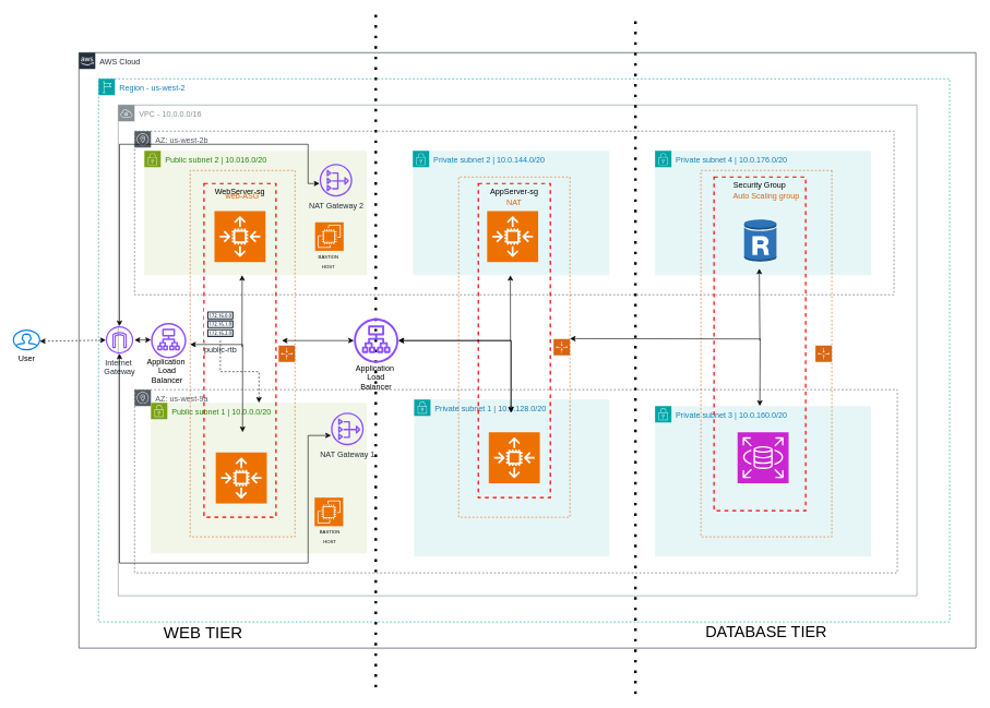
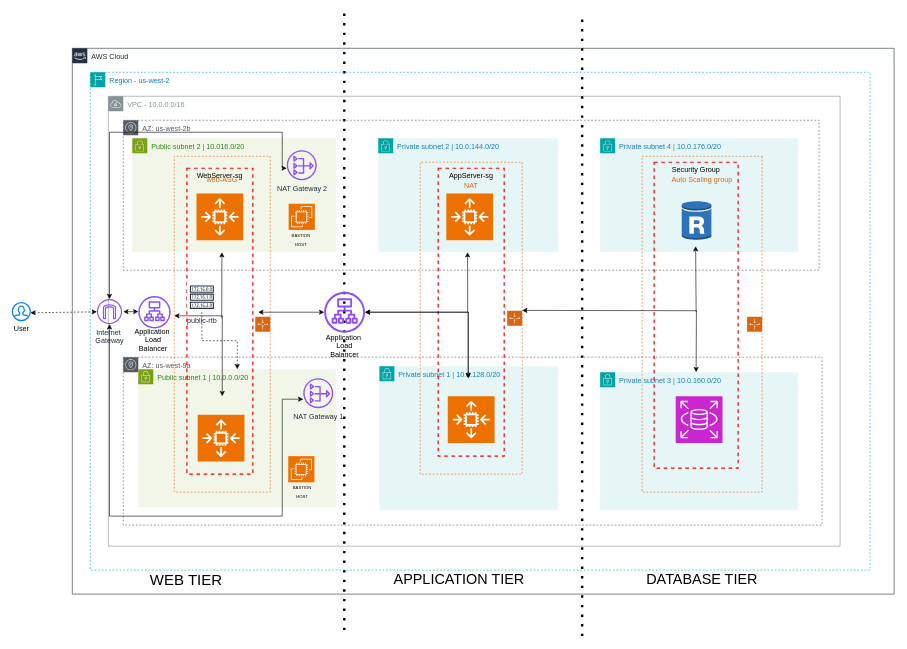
- <mxCell id="13" value="NAT Gateway 2" style="sketch=0;outlineConnect=0;fontColor=#232F3E;gradientColor=none;fillColor=#8C4FFF;strokeColor=none;dashed=0;verticalLabelPosition=bottom;verticalAlign=top;align=center;html=1;fontSize=12;fontStyle=0;aspect=fixed;pointerEvents=1;shape=mxgraph.aws4.nat_gateway;" vertex="1" parent="11"><mxGeometry x="267.5" y="20" width="50" height="50" as="geometry" /></mxCell>
+ <mxCell id="13" value="NAT Gateway 2" style="sketch=0;outlineConnect=0;fontColor=#232F3E;gradientColor=none;fillColor=#8C4FFF;strokeColor=none;dashed=0;verticalLabelPosition=bottom;verticalAlign=top;align=center;html=1;fontSize=12;fontStyle=0;aspect=fixed;pointerEvents=1;shape=mxgraph.aws4.nat_gateway;" vertex="1" parent="11"><mxGeometry x="257.5" y="20" width="50" height="50" as="geometry" /></mxCell>
- <mxCell id="56" value="User" style="html=1;verticalLabelPosition=bottom;align=center;labelBackgroundColor=#ffffff;verticalAlign=top;strokeWidth=2;strokeColor=#0080F0;shadow=0;dashed=0;shape=mxgraph.ios7.icons.user;" vertex="1" parent="1"><mxGeometry x="20" y="504" width="40" height="30" as="geometry" /></mxCell>
+ <mxCell id="56" value="User" style="html=1;verticalLabelPosition=bottom;align=center;labelBackgroundColor=#ffffff;verticalAlign=top;strokeWidth=2;strokeColor=#0080F0;shadow=0;dashed=0;shape=mxgraph.ios7.icons.user;" vertex="1" parent="1"><mxGeometry x="20" y="504" width="30" height="30" as="geometry" /></mxCell>
+ <mxCell id="7" value="&lt;font style=&quot;font-size: 24px;&quot;&gt;APPLICATION TIER&lt;/font&gt;" style="text;html=1;align=center;verticalAlign=middle;whiteSpace=wrap;rounded=0;" vertex="1" parent="5"><mxGeometry x="520" y="870" width="250" height="30" as="geometry" /></mxCell>
